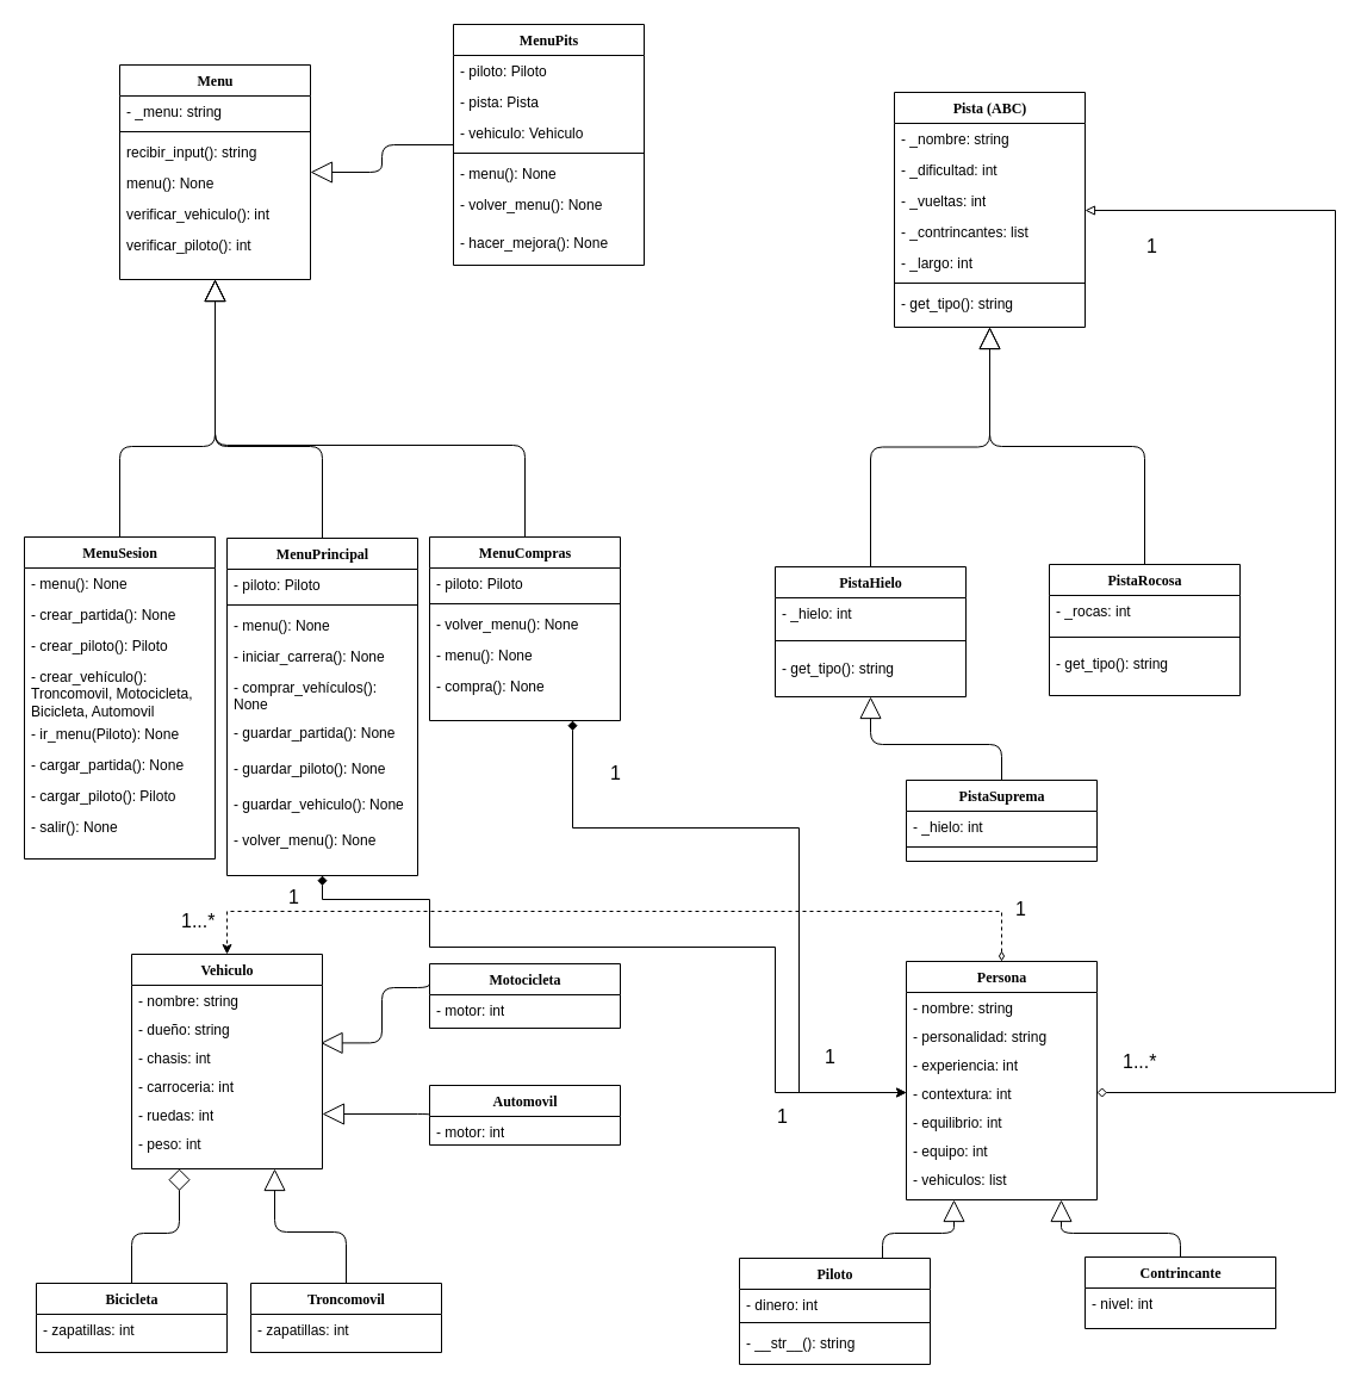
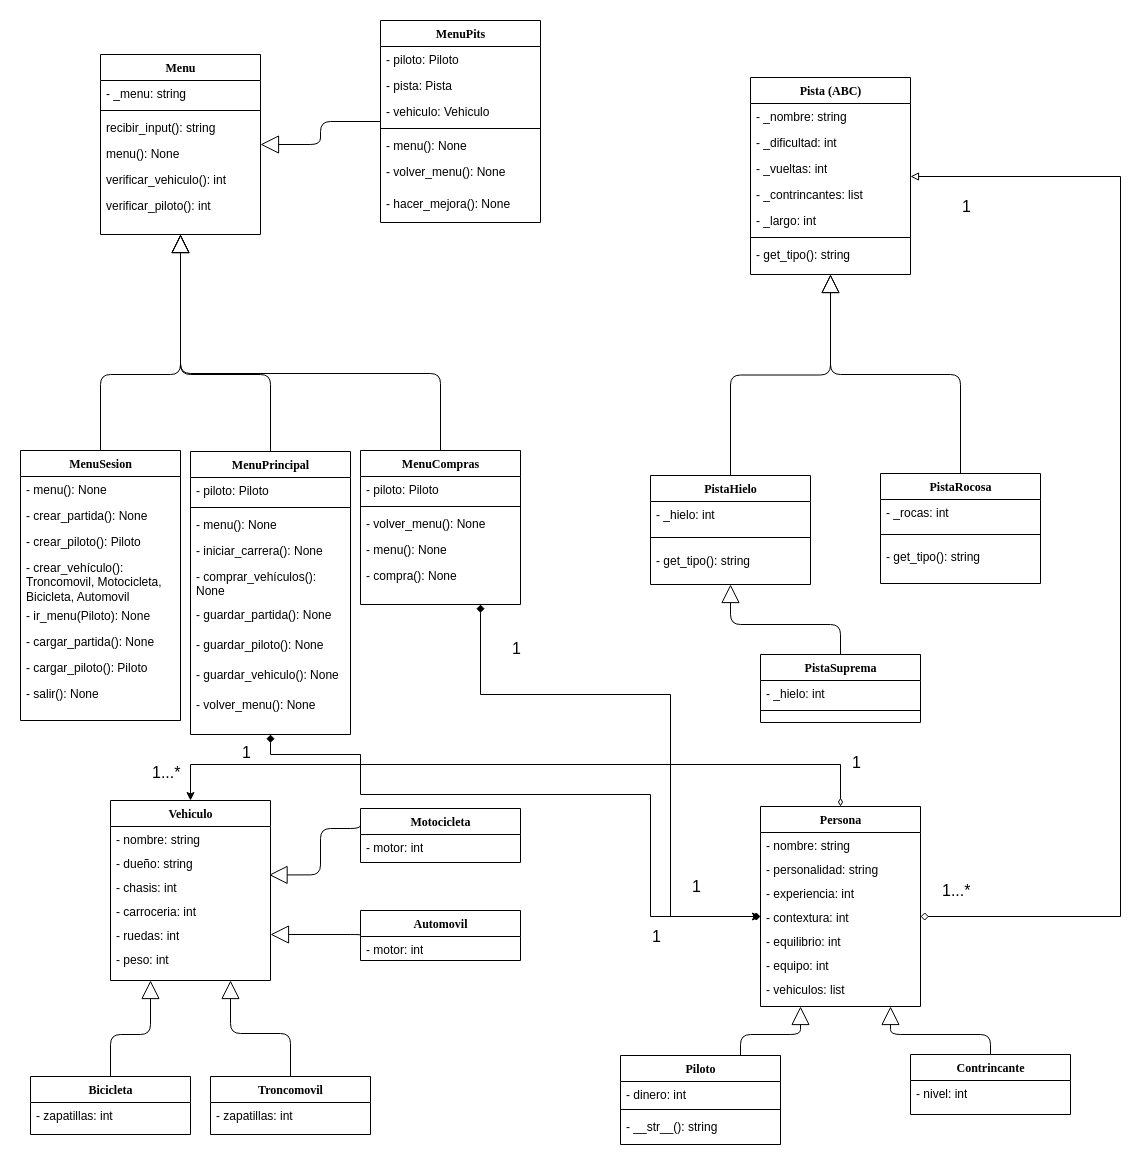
- <mxCell id="90" value="" style="edgeStyle=orthogonalEdgeStyle;rounded=0;orthogonalLoop=1;jettySize=auto;html=1;startArrow=diamond;startFill=1;fontSize=16;entryX=0;entryY=0.5;entryDx=0;entryDy=0;exitX=0.5;exitY=1;exitDx=0;exitDy=0;" edge="1" parent="1" source="37" target="84"><mxGeometry relative="1" as="geometry"><mxPoint x="510" y="734" as="sourcePoint" /><mxPoint x="770" y="926" as="targetPoint" /><Array as="points"><mxPoint x="270" y="754" /><mxPoint x="360" y="754" /><mxPoint x="360" y="794" /><mxPoint x="650" y="794" /><mxPoint x="650" y="916" /></Array></mxGeometry></mxCell>
+ <mxCell id="90" value="" style="edgeStyle=orthogonalEdgeStyle;rounded=0;orthogonalLoop=1;jettySize=auto;html=1;startArrow=diamond;startFill=1;fontSize=16;entryX=0;entryY=0.5;entryDx=0;entryDy=0;exitX=0.5;exitY=1;exitDx=0;exitDy=0;endArrow=diamond;" edge="1" parent="1" source="37" target="84"><mxGeometry relative="1" as="geometry"><mxPoint x="510" y="734" as="sourcePoint" /><mxPoint x="770" y="926" as="targetPoint" /><Array as="points"><mxPoint x="270" y="754" /><mxPoint x="360" y="754" /><mxPoint x="360" y="794" /><mxPoint x="650" y="794" /><mxPoint x="650" y="916" /></Array></mxGeometry></mxCell>
- <mxCell id="79" value="" style="edgeStyle=orthogonalEdgeStyle;rounded=0;orthogonalLoop=1;jettySize=auto;html=1;startArrow=diamondThin;startFill=0;entryX=0.5;entryY=0;entryDx=0;entryDy=0;dashed=1;" edge="1" parent="1" source="80" target="60"><mxGeometry relative="1" as="geometry"><mxPoint x="190" y="744" as="targetPoint" /><Array as="points"><mxPoint x="840" y="764" /><mxPoint x="190" y="764" /></Array></mxGeometry></mxCell>
+ <mxCell id="79" value="" style="edgeStyle=orthogonalEdgeStyle;rounded=0;orthogonalLoop=1;jettySize=auto;html=1;startArrow=diamondThin;startFill=0;entryX=0.5;entryY=0;entryDx=0;entryDy=0;" edge="1" parent="1" source="80" target="60"><mxGeometry relative="1" as="geometry"><mxPoint x="190" y="744" as="targetPoint" /><Array as="points"><mxPoint x="840" y="764" /><mxPoint x="190" y="764" /></Array></mxGeometry></mxCell>
- <mxCell id="76" style="edgeStyle=orthogonalEdgeStyle;html=1;labelBackgroundColor=none;startFill=0;startSize=8;endArrow=diamond;endFill=0;endSize=16;fontFamily=Verdana;fontSize=12;exitX=0.5;exitY=0;exitDx=0;exitDy=0;entryX=0.25;entryY=1;entryDx=0;entryDy=0;" edge="1" parent="1" source="73" target="60"><mxGeometry relative="1" as="geometry"><Array as="points"><mxPoint x="110" y="1034" /><mxPoint x="150" y="1034" /></Array><mxPoint x="119.676" y="1075.559" as="sourcePoint" /><mxPoint x="80" y="1004" as="targetPoint" /></mxGeometry></mxCell>
+ <mxCell id="76" style="edgeStyle=orthogonalEdgeStyle;html=1;labelBackgroundColor=none;startFill=0;startSize=8;endArrow=block;endFill=0;endSize=16;fontFamily=Verdana;fontSize=12;exitX=0.5;exitY=0;exitDx=0;exitDy=0;entryX=0.25;entryY=1;entryDx=0;entryDy=0;" edge="1" parent="1" source="73" target="60"><mxGeometry relative="1" as="geometry"><Array as="points"><mxPoint x="110" y="1034" /><mxPoint x="150" y="1034" /></Array><mxPoint x="119.676" y="1075.559" as="sourcePoint" /><mxPoint x="80" y="1004" as="targetPoint" /></mxGeometry></mxCell>
